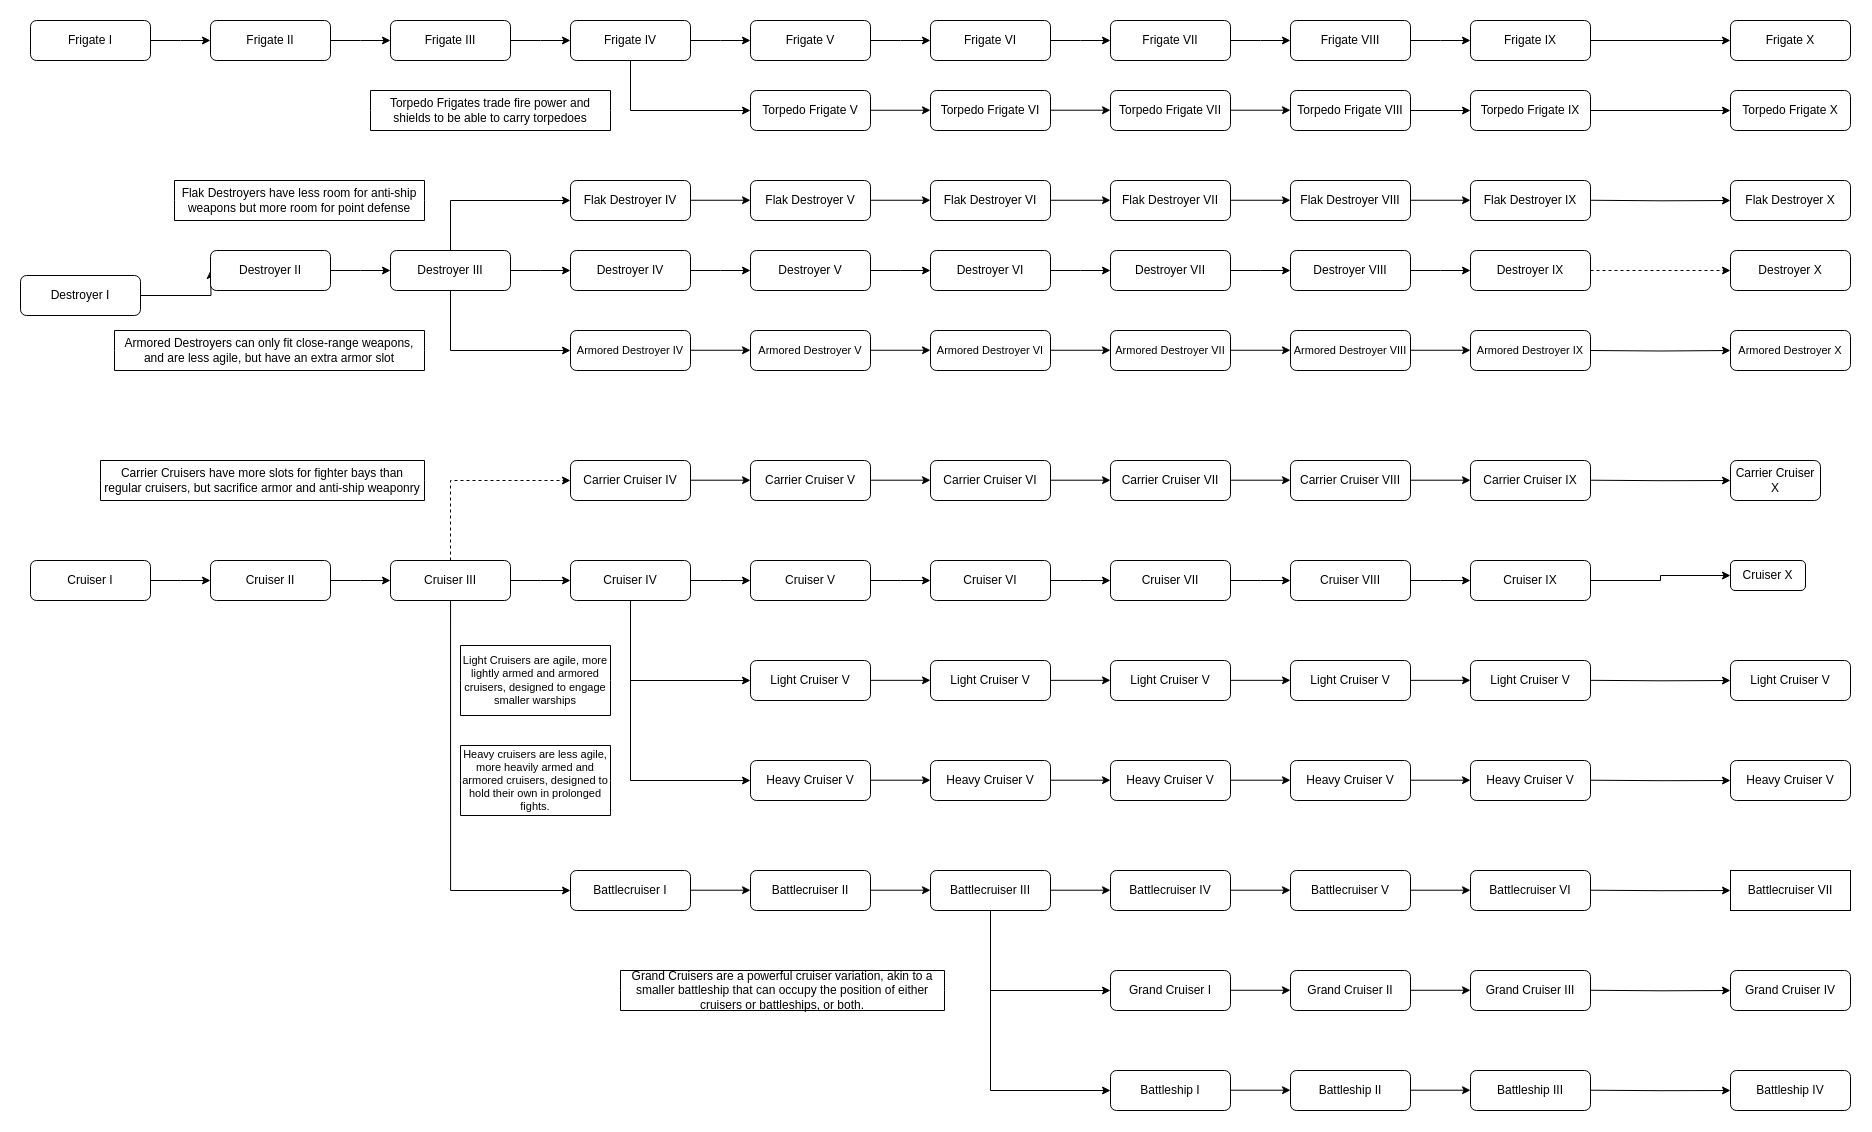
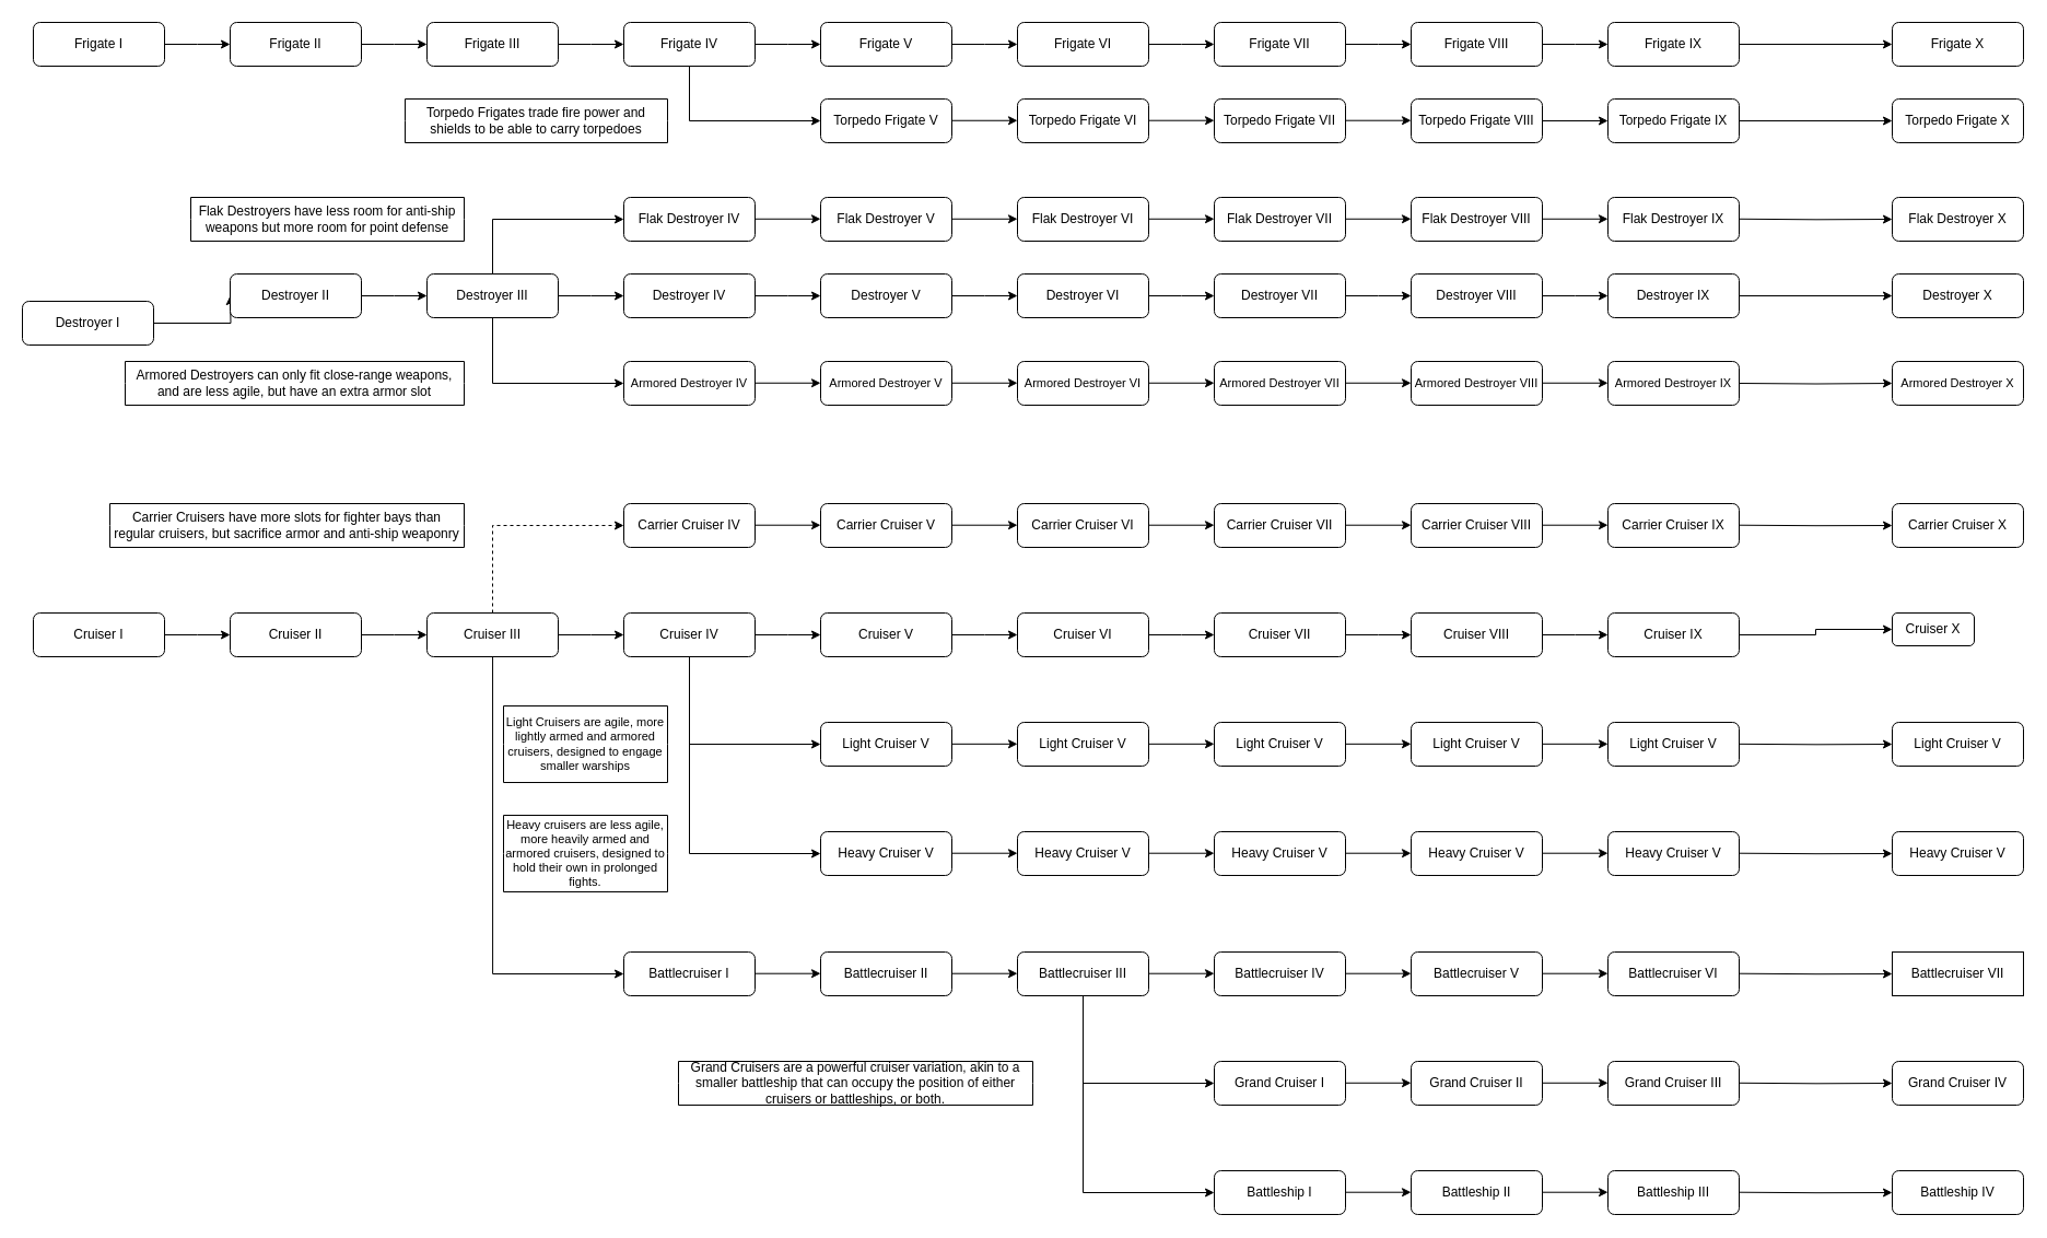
- <mxCell id="42" style="edgeStyle=orthogonalEdgeStyle;rounded=0;orthogonalLoop=1;jettySize=auto;html=1;entryX=0;entryY=0.5;entryDx=0;entryDy=0;dashed=1;" parent="1" source="43" target="44" edge="1"><mxGeometry relative="1" as="geometry"><mxPoint x="1727" y="270" as="targetPoint" /></mxGeometry></mxCell>
+ <mxCell id="42" style="edgeStyle=orthogonalEdgeStyle;rounded=0;orthogonalLoop=1;jettySize=auto;html=1;entryX=0;entryY=0.5;entryDx=0;entryDy=0;" parent="1" source="43" target="44" edge="1"><mxGeometry relative="1" as="geometry"><mxPoint x="1727" y="270" as="targetPoint" /></mxGeometry></mxCell>
- <mxCell id="140" value="Carrier Cruiser X" style="rounded=1;whiteSpace=wrap;html=1;fontSize=12;glass=0;strokeWidth=1;shadow=0;" parent="1" vertex="1"><mxGeometry x="1730" y="460" width="90" height="40" as="geometry" /></mxCell>
+ <mxCell id="140" value="Carrier Cruiser X" style="rounded=1;whiteSpace=wrap;html=1;fontSize=12;glass=0;strokeWidth=1;shadow=0;" parent="1" vertex="1"><mxGeometry x="1730" y="460" width="120" height="40" as="geometry" /></mxCell>
